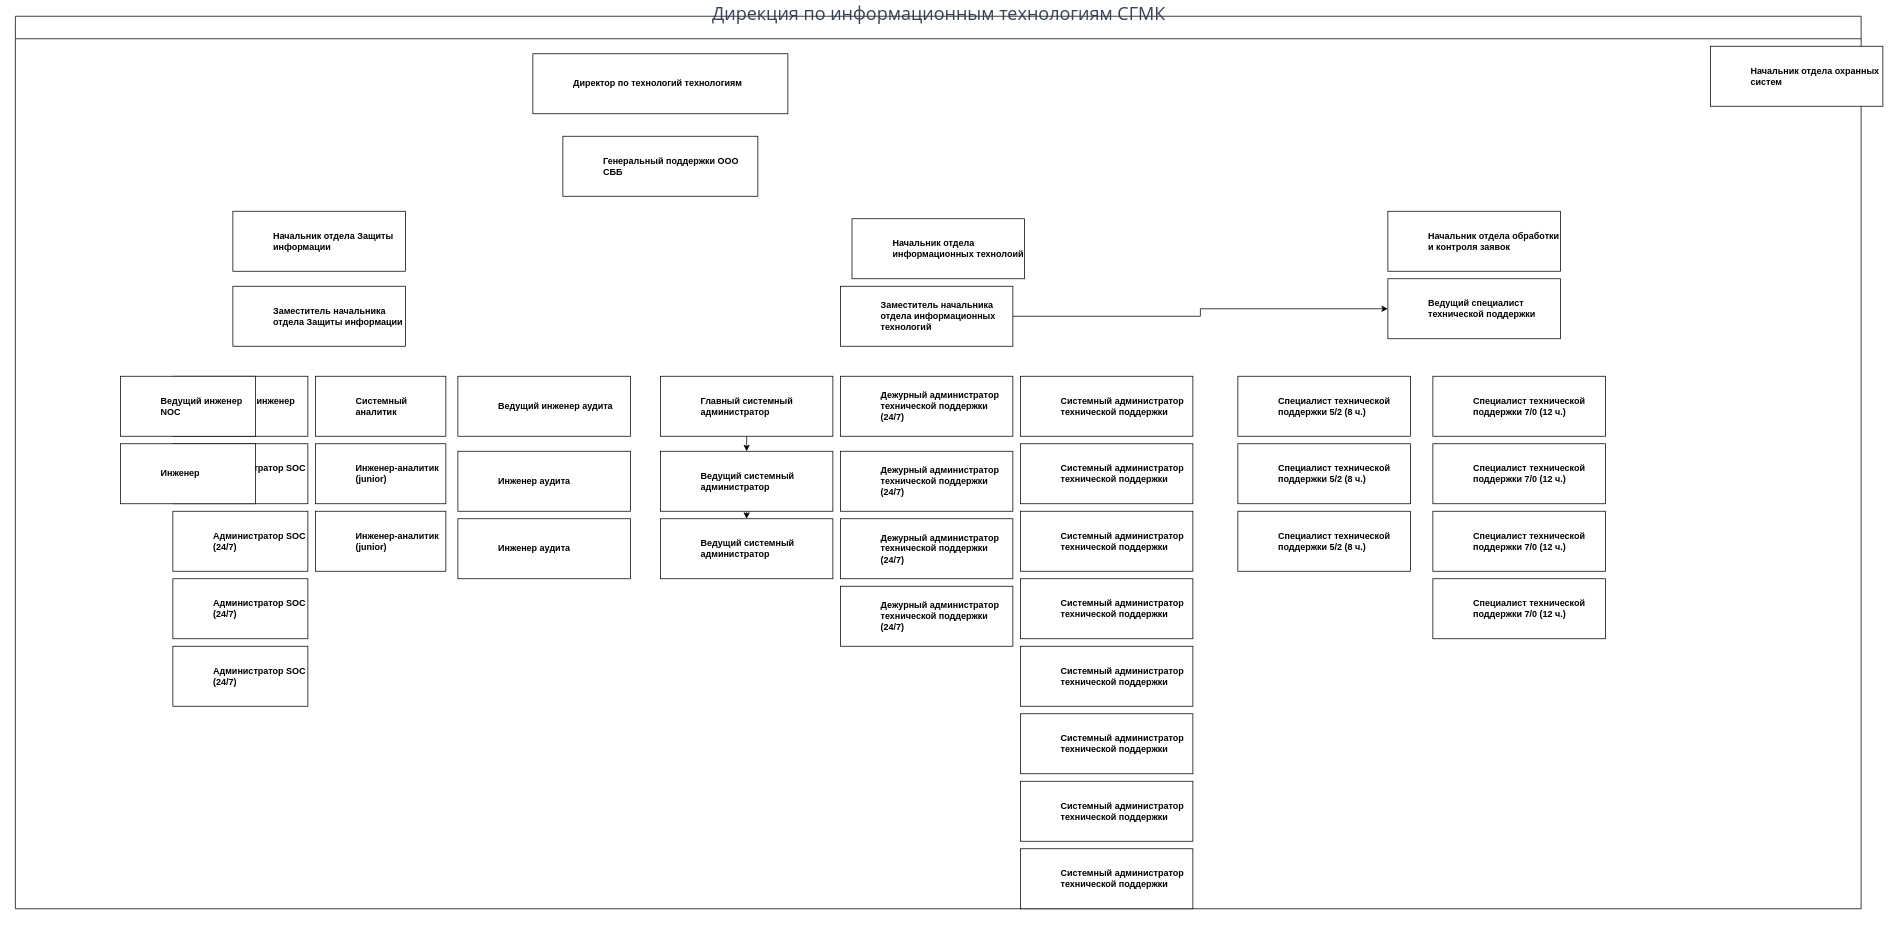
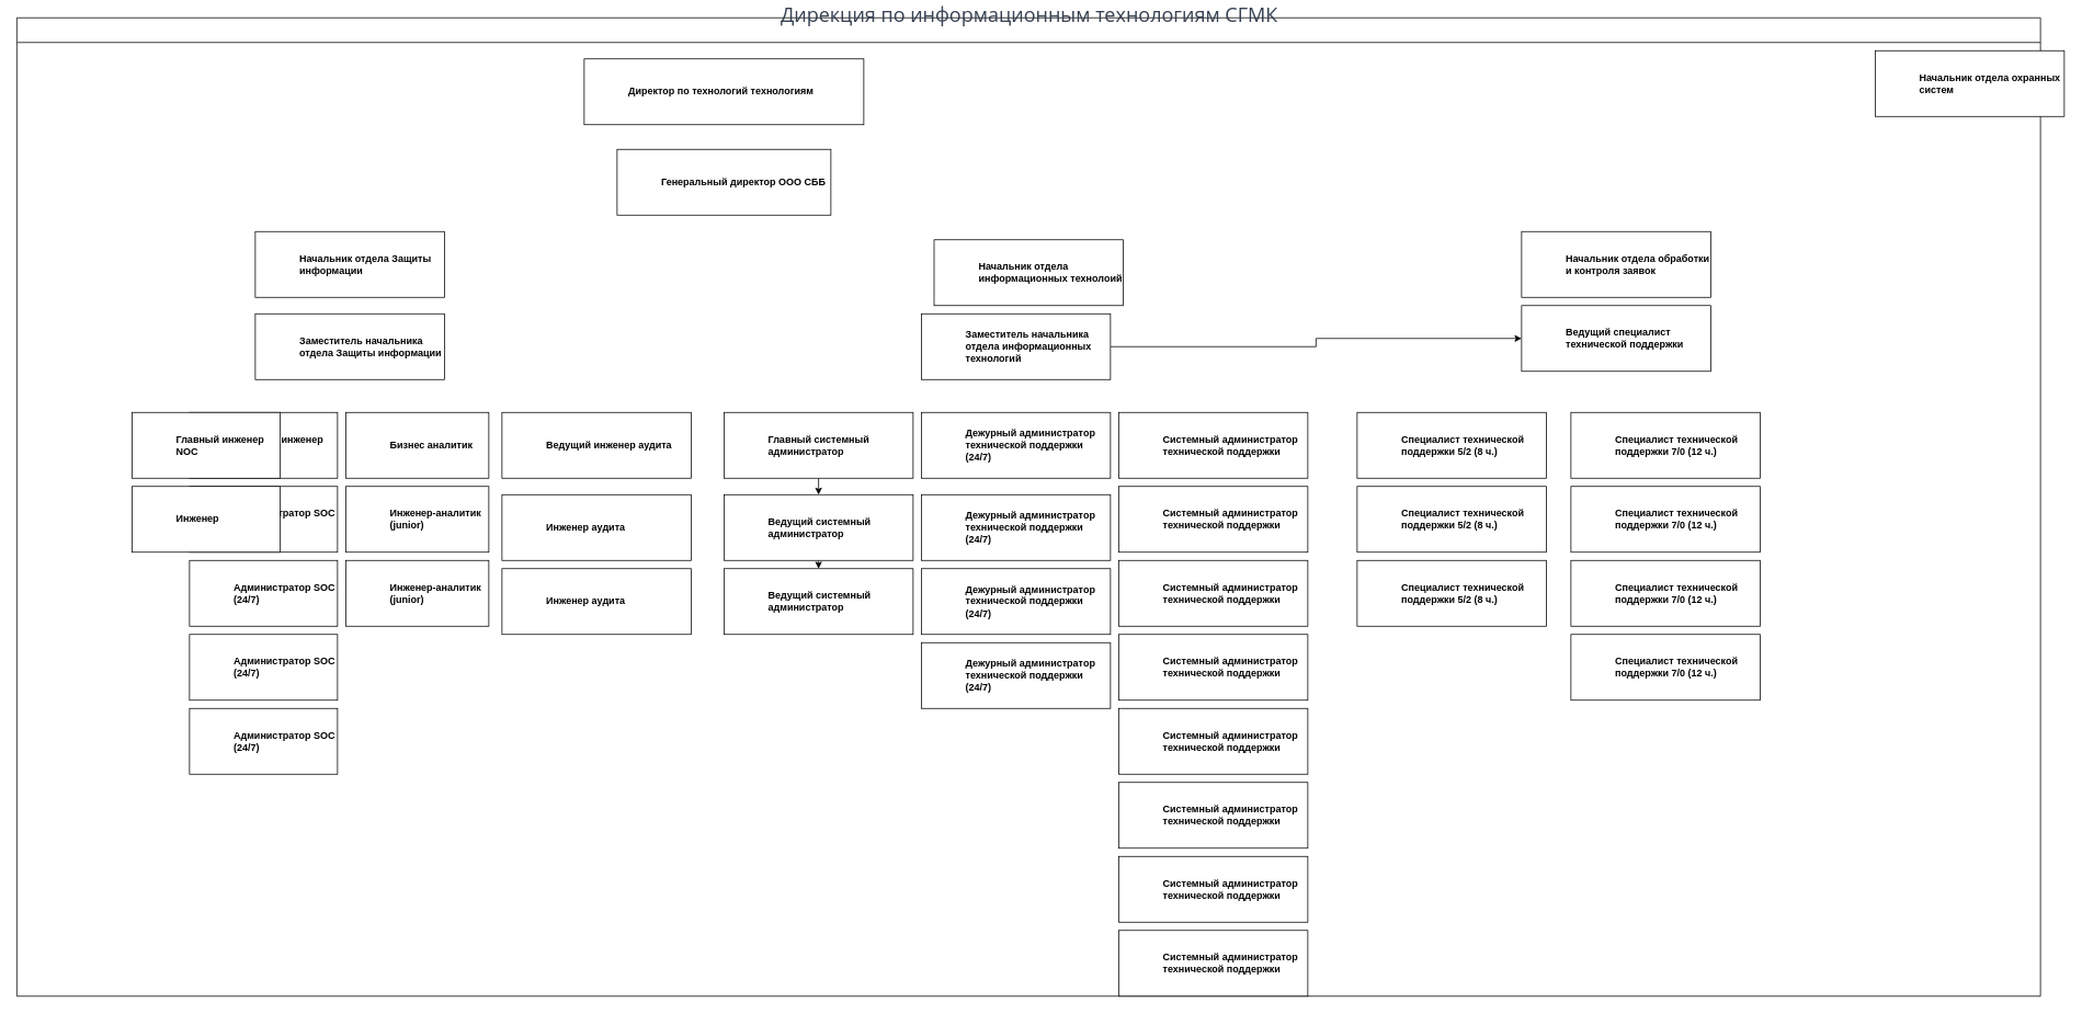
- <mxCell id="4" value="Генеральный поддержки ООО СББ" style="label;image=https://cdn3.iconfinder.com/data/icons/user-avatars-1/512/users-10-3-128.png;whiteSpace=wrap;html=1;rounded=0;glass=0;treeFolding=1;treeMoving=1;" vertex="1" parent="2"><mxGeometry x="730" y="160" width="260" height="80" as="geometry" /></mxCell>
+ <mxCell id="4" value="Генеральный директор ООО СББ" style="label;image=https://cdn3.iconfinder.com/data/icons/user-avatars-1/512/users-10-3-128.png;whiteSpace=wrap;html=1;rounded=0;glass=0;treeFolding=1;treeMoving=1;" vertex="1" parent="2"><mxGeometry x="730" y="160" width="260" height="80" as="geometry" /></mxCell>
- <mxCell id="48" value="Ведущий инженер NOC" style="label;image=https://cdn3.iconfinder.com/data/icons/user-avatars-1/512/users-2-128.png;whiteSpace=wrap;html=1;rounded=0;glass=0;" vertex="1" parent="1"><mxGeometry x="160" y="500" width="180" height="80" as="geometry" /></mxCell>
+ <mxCell id="48" value="Главный инженер NOC" style="label;image=https://cdn3.iconfinder.com/data/icons/user-avatars-1/512/users-2-128.png;whiteSpace=wrap;html=1;rounded=0;glass=0;" vertex="1" parent="1"><mxGeometry x="160" y="500" width="180" height="80" as="geometry" /></mxCell>
- <mxCell id="13" value="Системный аналитик" style="label;image=https://cdn3.iconfinder.com/data/icons/user-avatars-1/512/users-2-128.png;whiteSpace=wrap;html=1;rounded=0;glass=0;" vertex="1" parent="2"><mxGeometry x="400" y="480" width="174" height="80" as="geometry" /></mxCell>
+ <mxCell id="13" value="Бизнес аналитик" style="label;image=https://cdn3.iconfinder.com/data/icons/user-avatars-1/512/users-2-128.png;whiteSpace=wrap;html=1;rounded=0;glass=0;" vertex="1" parent="2"><mxGeometry x="400" y="480" width="174" height="80" as="geometry" /></mxCell>
